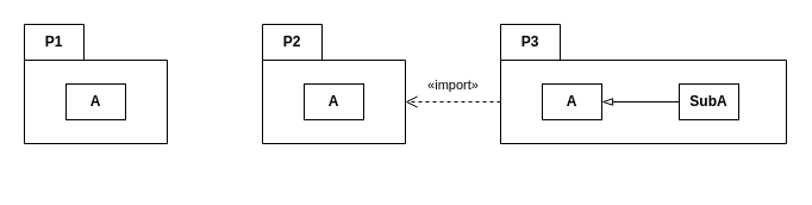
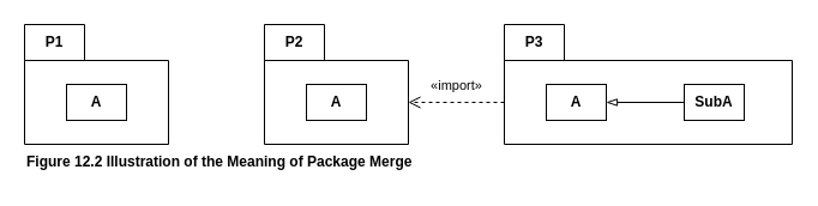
+ <mxCell id="12" value="&lt;span&gt;Figure 12.2 Illustration of the Meaning of Package Merge&lt;/span&gt;" style="text;html=1;align=left;verticalAlign=middle;resizable=0;points=[];autosize=1;strokeColor=none;fillColor=none;fontStyle=1" vertex="1" parent="1"><mxGeometry x="20" y="120" width="340" height="30" as="geometry" /></mxCell>
